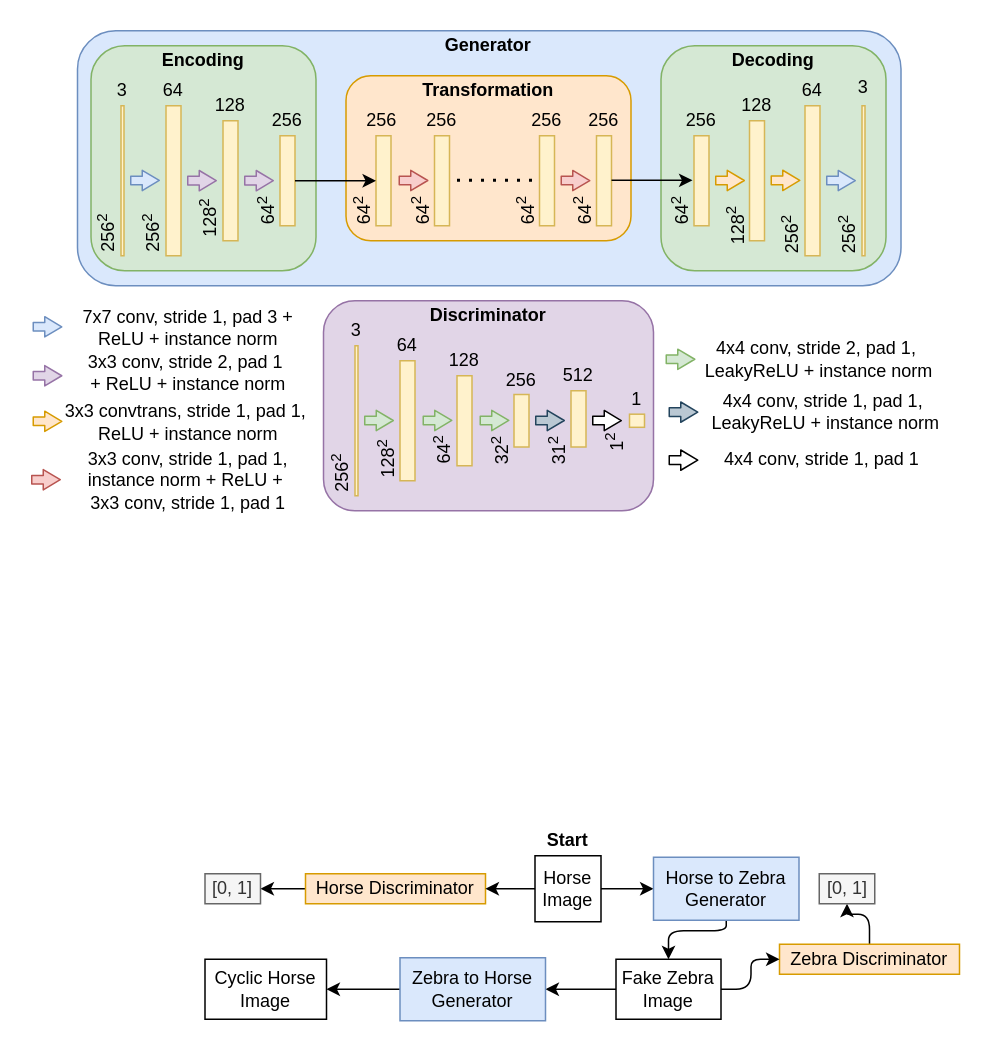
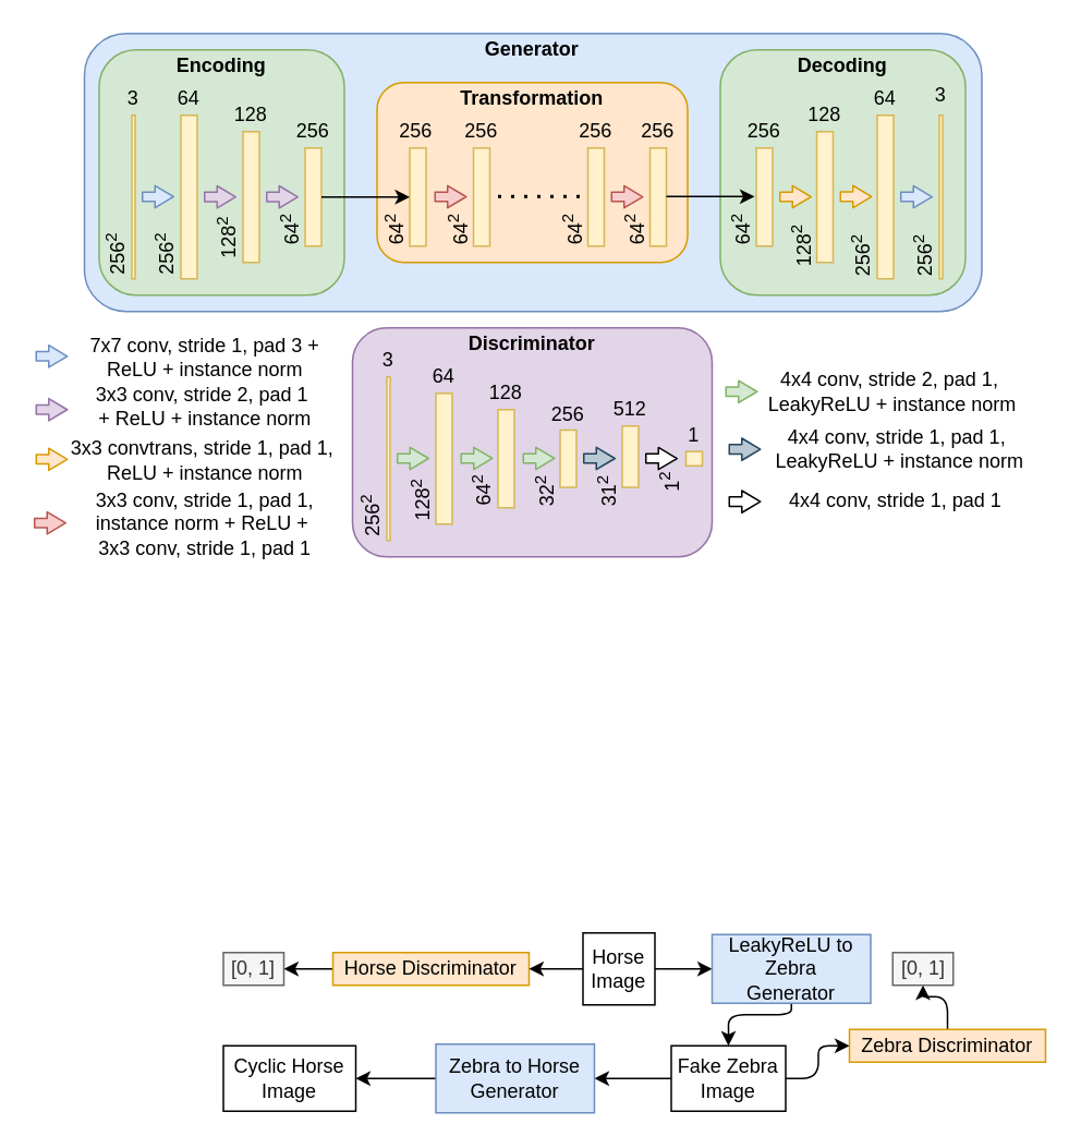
- <mxCell id="104" value="&lt;b&gt;Start&lt;/b&gt;" style="text;html=1;strokeColor=none;fillColor=none;align=center;verticalAlign=middle;whiteSpace=wrap;rounded=0;" parent="1" vertex="1"><mxGeometry x="358" y="550" width="40" height="20" as="geometry" /></mxCell>
- <mxCell id="106" value="Horse to Zebra&lt;br&gt;Generator" style="rounded=0;whiteSpace=wrap;html=1;fillColor=#dae8fc;strokeColor=#6c8ebf;" parent="1" vertex="1"><mxGeometry x="435" y="571" width="97" height="42" as="geometry" /></mxCell>
+ <mxCell id="106" value="LeakyReLU to Zebra&lt;br&gt;Generator" style="rounded=0;whiteSpace=wrap;html=1;fillColor=#dae8fc;strokeColor=#6c8ebf;" parent="1" vertex="1"><mxGeometry x="435" y="571" width="97" height="42" as="geometry" /></mxCell>
